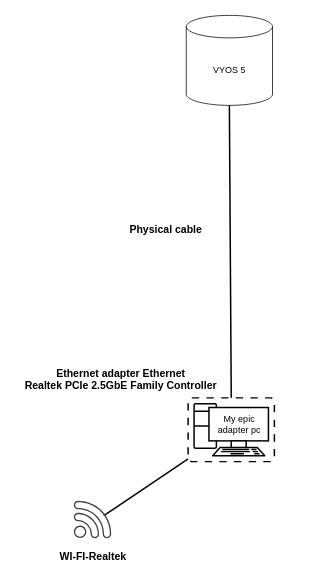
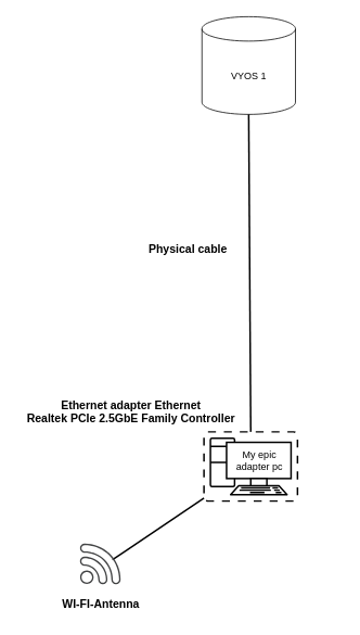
- <mxCell id="2" value="VYOS 5" style="shape=cylinder3;whiteSpace=wrap;html=1;boundedLbl=1;backgroundOutline=1;size=15;direction=east;flipH=0;flipV=0;" parent="1" vertex="1"><mxGeometry x="247.5" y="20" width="115" height="120" as="geometry" /></mxCell>
+ <mxCell id="2" value="VYOS 1" style="shape=cylinder3;whiteSpace=wrap;html=1;boundedLbl=1;backgroundOutline=1;size=15;direction=east;flipH=0;flipV=0;" parent="1" vertex="1"><mxGeometry x="247.5" y="20" width="115" height="120" as="geometry" /></mxCell>
- <mxCell id="7" value="Physical cable" style="text;html=1;align=center;verticalAlign=middle;resizable=0;points=[];autosize=1;strokeColor=none;fillColor=none;fontSize=14;fontStyle=1" vertex="1" parent="1"><mxGeometry x="160" y="290" width="120" height="30" as="geometry" /></mxCell>
+ <mxCell id="7" value="Physical cable" style="text;html=1;align=center;verticalAlign=middle;resizable=0;points=[];autosize=1;strokeColor=none;fillColor=none;fontSize=14;fontStyle=1" vertex="1" parent="1"><mxGeometry x="170" y="290" width="120" height="30" as="geometry" /></mxCell>
- <mxCell id="9" value="WI-FI-Realtek" style="text;html=1;align=center;verticalAlign=middle;resizable=0;points=[];autosize=1;strokeColor=none;fillColor=none;fontSize=14;fontStyle=1" vertex="1" parent="1"><mxGeometry x="62.5" y="727.16" width="120" height="30" as="geometry" /></mxCell>
+ <mxCell id="9" value="WI-FI-Antenna" style="text;html=1;align=center;verticalAlign=middle;resizable=0;points=[];autosize=1;strokeColor=none;fillColor=none;fontSize=14;fontStyle=1" vertex="1" parent="1"><mxGeometry x="62.5" y="727.16" width="120" height="30" as="geometry" /></mxCell>
